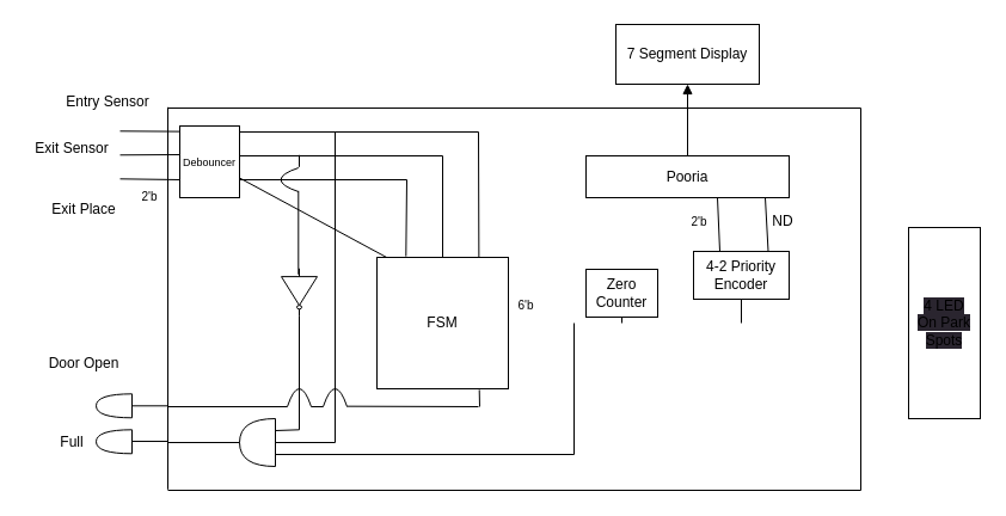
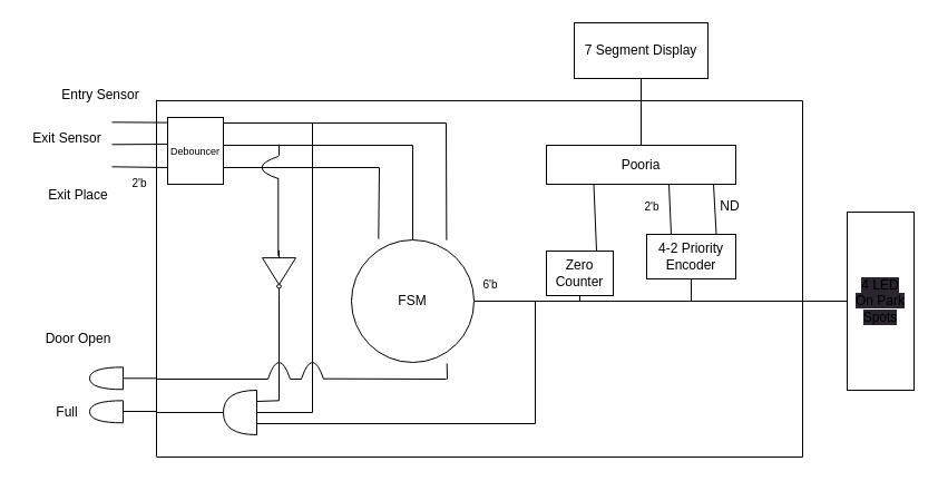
- <mxCell id="58" value="" style="endArrow=block;html=1;rounded=0;exitX=0.5;exitY=0;exitDx=0;exitDy=0;entryX=0.5;entryY=1;entryDx=0;entryDy=0;" parent="1" source="48" target="57" edge="1"><mxGeometry width="50" height="50" relative="1" as="geometry"><mxPoint x="500" y="120" as="sourcePoint" /><mxPoint x="550" y="70" as="targetPoint" /></mxGeometry></mxCell>
+ <mxCell id="58" value="" style="endArrow=none;html=1;rounded=0;exitX=0.5;exitY=0;exitDx=0;exitDy=0;entryX=0.5;entryY=1;entryDx=0;entryDy=0;" parent="1" source="48" target="57" edge="1"><mxGeometry width="50" height="50" relative="1" as="geometry"><mxPoint x="500" y="120" as="sourcePoint" /><mxPoint x="550" y="70" as="targetPoint" /></mxGeometry></mxCell>
- <mxCell id="35" value="" style="endArrow=none;html=1;rounded=0;exitX=1;exitY=0.5;exitDx=0;exitDy=0;" parent="1" source="49" target="59" edge="1"><mxGeometry width="50" height="50" relative="1" as="geometry"><mxPoint x="460" y="250" as="sourcePoint" /><mxPoint x="680" y="220" as="targetPoint" /></mxGeometry></mxCell>
+ <mxCell id="35" value="" style="endArrow=none;html=1;rounded=0;entryX=0;entryY=0.5;entryDx=0;entryDy=0;exitX=1;exitY=0.5;exitDx=0;exitDy=0;" parent="1" source="49" target="34" edge="1"><mxGeometry width="50" height="50" relative="1" as="geometry"><mxPoint x="460" y="250" as="sourcePoint" /><mxPoint x="680" y="220" as="targetPoint" /></mxGeometry></mxCell>
+ <mxCell id="52" value="" style="endArrow=none;html=1;rounded=0;exitX=0.75;exitY=0;exitDx=0;exitDy=0;entryX=0.25;entryY=1;entryDx=0;entryDy=0;" parent="1" source="44" target="48" edge="1"><mxGeometry width="50" height="50" relative="1" as="geometry"><mxPoint x="450" y="260" as="sourcePoint" /><mxPoint x="560" y="180" as="targetPoint" /></mxGeometry></mxCell>
- <mxCell id="49" value="FSM" style="whiteSpace=wrap;html=1;aspect=fixed;" parent="1" vertex="1"><mxGeometry x="315" y="215" width="110" height="110" as="geometry" /></mxCell>
+ <mxCell id="49" value="FSM" style="ellipse;whiteSpace=wrap;html=1;aspect=fixed;" parent="1" vertex="1"><mxGeometry x="315" y="215" width="110" height="110" as="geometry" /></mxCell>
